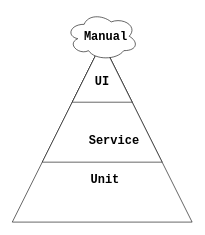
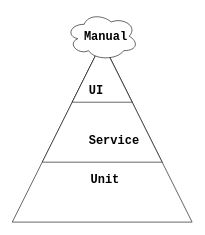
- <mxCell id="5" value="UI" style="text;html=1;strokeColor=none;fillColor=none;align=center;verticalAlign=middle;whiteSpace=wrap;rounded=0;fontFamily=Courier New;fontSize=20;fontStyle=1" vertex="1" parent="1"><mxGeometry x="140" y="120" width="60" height="30" as="geometry" /></mxCell>
+ <mxCell id="5" value="UI" style="text;html=1;strokeColor=none;fillColor=none;align=center;verticalAlign=middle;whiteSpace=wrap;rounded=0;fontFamily=Courier New;fontSize=20;fontStyle=1" vertex="1" parent="1"><mxGeometry x="130" y="135" width="60" height="30" as="geometry" /></mxCell>
